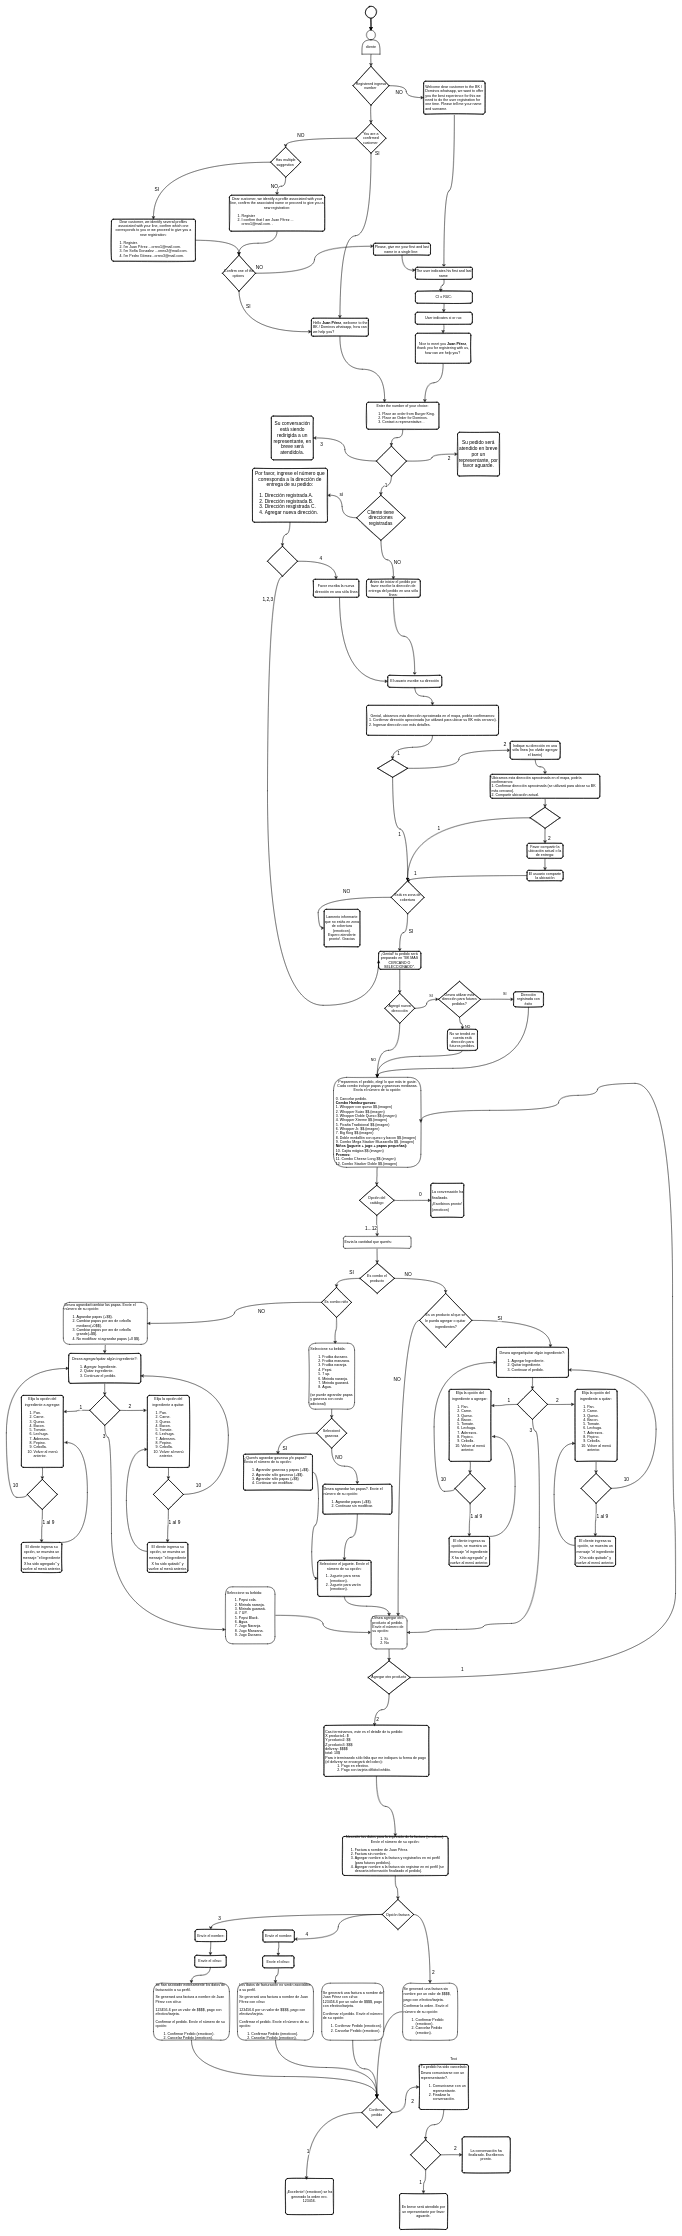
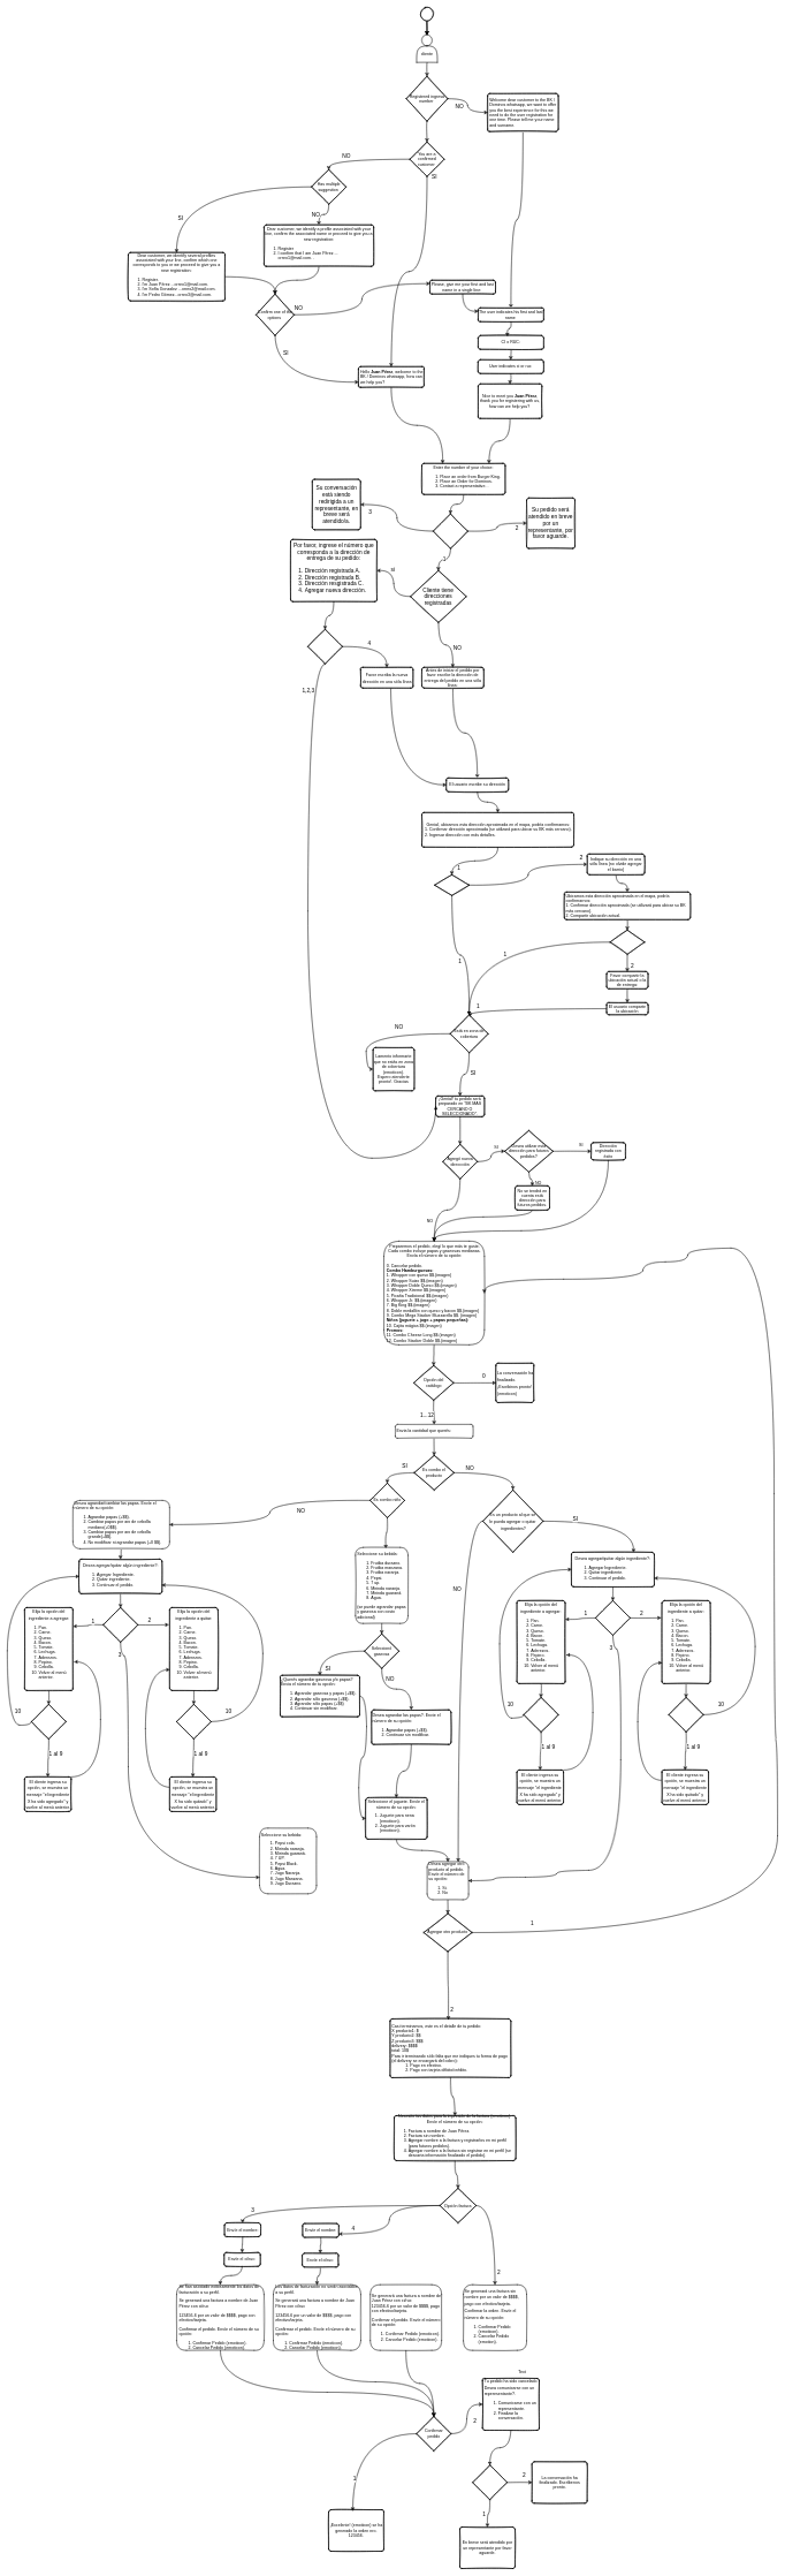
- <mxCell id="35" style="edgeStyle=orthogonalEdgeStyle;orthogonalLoop=1;jettySize=auto;html=1;entryX=0;entryY=0.5;entryDx=0;entryDy=0;fontSize=16;sketch=1;curved=1;" edge="1" parent="1" source="36" target="38"><mxGeometry relative="1" as="geometry" /></mxCell>
- <mxCell id="99" value="Casi terminamos, este es el detalle de tu pedido:&lt;br style=&quot;font-size: 12px&quot;&gt;X producto1: $&lt;br style=&quot;font-size: 12px&quot;&gt;Y producto2: $$&lt;br style=&quot;font-size: 12px&quot;&gt;Z producto3: $$$&lt;br style=&quot;font-size: 12px&quot;&gt;delivery: $$$$&lt;br style=&quot;font-size: 12px&quot;&gt;total: 10$&lt;br style=&quot;font-size: 12px&quot;&gt;Para ir terminando sólo falta que me indiques tu forma de pago (el delivery se encargará del cobro):&lt;br&gt;&lt;blockquote style=&quot;margin: 0px 0px 0px 40px ; border: none ; padding: 0px&quot;&gt;1. Pago en efectivo.&lt;/blockquote&gt;&lt;blockquote style=&quot;margin: 0px 0px 0px 40px ; border: none ; padding: 0px&quot;&gt;2. Pago con tarjeta débito/crédito.&lt;/blockquote&gt;" style="whiteSpace=wrap;html=1;absoluteArcSize=1;arcSize=14;strokeWidth=2;labelBackgroundColor=none;fillColor=none;fontSize=12;align=left;spacingTop=0;spacingLeft=3;rounded=1;sketch=1;" vertex="1" parent="1"><mxGeometry x="1078.99" y="5750" width="350" height="170" as="geometry" /></mxCell>
+ <mxCell id="99" value="Casi terminamos, este es el detalle de tu pedido:&lt;br style=&quot;font-size: 12px&quot;&gt;X producto1: $&lt;br style=&quot;font-size: 12px&quot;&gt;Y producto2: $$&lt;br style=&quot;font-size: 12px&quot;&gt;Z producto3: $$$&lt;br style=&quot;font-size: 12px&quot;&gt;delivery: $$$$&lt;br style=&quot;font-size: 12px&quot;&gt;total: 10$&lt;br style=&quot;font-size: 12px&quot;&gt;Para ir terminando sólo falta que me indiques tu forma de pago (el delivery se encargará del cobro):&lt;br&gt;&lt;blockquote style=&quot;margin: 0px 0px 0px 40px ; border: none ; padding: 0px&quot;&gt;1. Pago en efectivo.&lt;/blockquote&gt;&lt;blockquote style=&quot;margin: 0px 0px 0px 40px ; border: none ; padding: 0px&quot;&gt;2. Pago con tarjeta débito/crédito.&lt;/blockquote&gt;" style="whiteSpace=wrap;html=1;absoluteArcSize=1;arcSize=14;strokeWidth=2;labelBackgroundColor=none;fillColor=none;fontSize=12;align=left;spacingTop=0;spacingLeft=3;rounded=1;sketch=1;" vertex="1" parent="1"><mxGeometry x="1128.99" y="5840" width="350" height="170" as="geometry" /></mxCell>
- <mxCell id="44" style="edgeStyle=orthogonalEdgeStyle;orthogonalLoop=1;jettySize=auto;html=1;fontSize=12;entryX=0.5;entryY=0;entryDx=0;entryDy=0;entryPerimeter=0;sketch=1;curved=1;" edge="1" parent="1" source="45" target="53"><mxGeometry relative="1" as="geometry"><mxPoint x="1320.99" y="7180" as="targetPoint" /></mxGeometry></mxCell>
